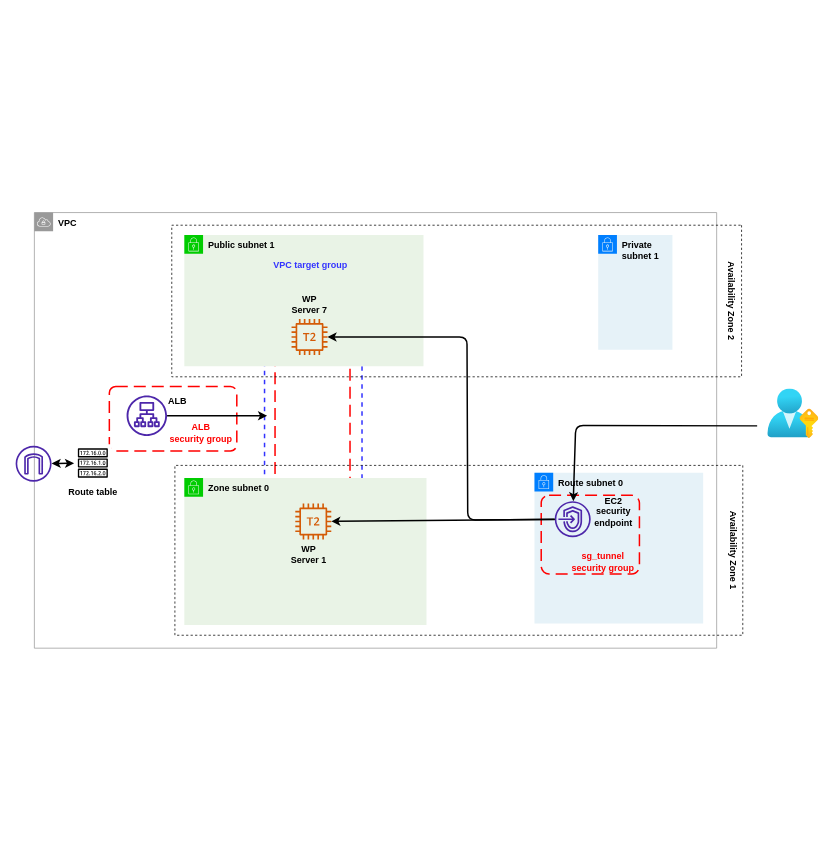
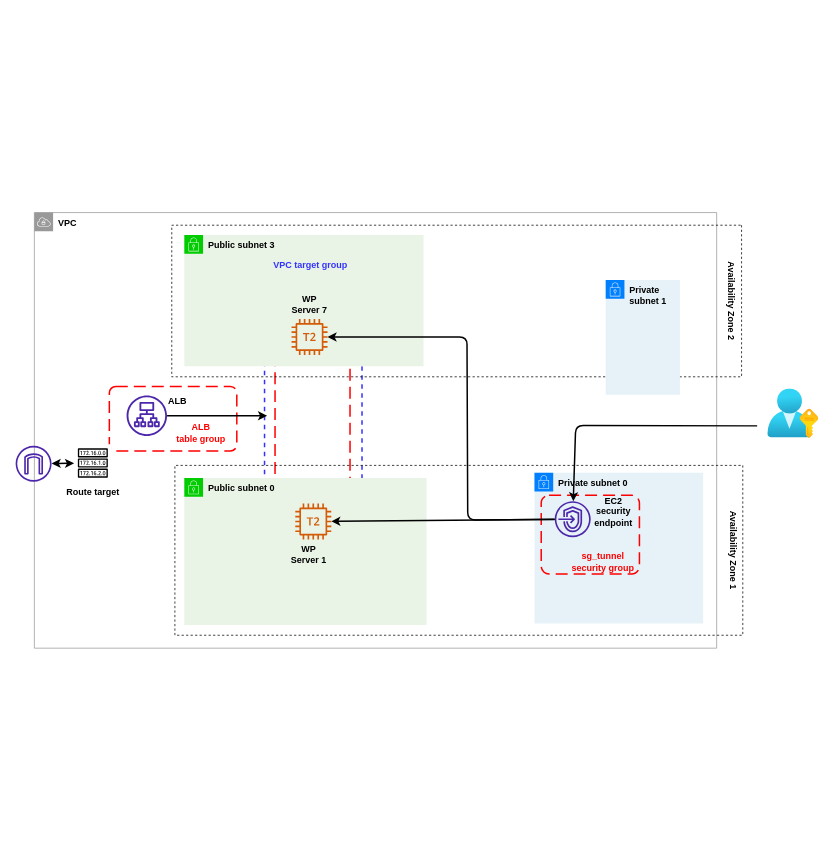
- <mxCell id="16" value="Public subnet 1" style="points=[[0,0],[0.25,0],[0.5,0],[0.75,0],[1,0],[1,0.25],[1,0.5],[1,0.75],[1,1],[0.75,1],[0.5,1],[0.25,1],[0,1],[0,0.75],[0,0.5],[0,0.25]];outlineConnect=0;gradientColor=none;html=1;whiteSpace=wrap;fontSize=12;fontStyle=1;container=1;pointerEvents=0;collapsible=0;recursiveResize=0;shape=mxgraph.aws4.group;grIcon=mxgraph.aws4.group_security_group;grStroke=0;strokeColor=#00CC00;fillColor=#E9F3E6;verticalAlign=top;align=left;spacingLeft=30;fontColor=#000000;dashed=0;" parent="1" vertex="1"><mxGeometry x="245" y="313" width="319" height="175" as="geometry" /></mxCell>
+ <mxCell id="16" value="Public subnet 3" style="points=[[0,0],[0.25,0],[0.5,0],[0.75,0],[1,0],[1,0.25],[1,0.5],[1,0.75],[1,1],[0.75,1],[0.5,1],[0.25,1],[0,1],[0,0.75],[0,0.5],[0,0.25]];outlineConnect=0;gradientColor=none;html=1;whiteSpace=wrap;fontSize=12;fontStyle=1;container=1;pointerEvents=0;collapsible=0;recursiveResize=0;shape=mxgraph.aws4.group;grIcon=mxgraph.aws4.group_security_group;grStroke=0;strokeColor=#00CC00;fillColor=#E9F3E6;verticalAlign=top;align=left;spacingLeft=30;fontColor=#000000;dashed=0;" parent="1" vertex="1"><mxGeometry x="245" y="313" width="319" height="175" as="geometry" /></mxCell>
- <mxCell id="20" value="Private subnet 1" style="points=[[0,0],[0.25,0],[0.5,0],[0.75,0],[1,0],[1,0.25],[1,0.5],[1,0.75],[1,1],[0.75,1],[0.5,1],[0.25,1],[0,1],[0,0.75],[0,0.5],[0,0.25]];outlineConnect=0;gradientColor=none;html=1;whiteSpace=wrap;fontSize=12;fontStyle=1;container=1;pointerEvents=0;collapsible=0;recursiveResize=0;shape=mxgraph.aws4.group;grIcon=mxgraph.aws4.group_security_group;grStroke=0;strokeColor=#007FFF;fillColor=#E6F2F8;verticalAlign=top;align=left;spacingLeft=30;fontColor=#000000;dashed=0;" parent="1" vertex="1"><mxGeometry x="797" y="313" width="99" height="153" as="geometry" /></mxCell>
+ <mxCell id="20" value="Private subnet 1" style="points=[[0,0],[0.25,0],[0.5,0],[0.75,0],[1,0],[1,0.25],[1,0.5],[1,0.75],[1,1],[0.75,1],[0.5,1],[0.25,1],[0,1],[0,0.75],[0,0.5],[0,0.25]];outlineConnect=0;gradientColor=none;html=1;whiteSpace=wrap;fontSize=12;fontStyle=1;container=1;pointerEvents=0;collapsible=0;recursiveResize=0;shape=mxgraph.aws4.group;grIcon=mxgraph.aws4.group_security_group;grStroke=0;strokeColor=#007FFF;fillColor=#E6F2F8;verticalAlign=top;align=left;spacingLeft=30;fontColor=#000000;dashed=0;" parent="1" vertex="1"><mxGeometry x="807" y="373" width="99" height="153" as="geometry" /></mxCell>
- <mxCell id="28" value="ALB&lt;br&gt;security group" style="text;html=1;strokeColor=none;fillColor=none;align=center;verticalAlign=middle;whiteSpace=wrap;rounded=0;fontStyle=1;fontColor=#FF0000;" parent="1" vertex="1"><mxGeometry x="220" y="565" width="95" height="23.75" as="geometry" /></mxCell>
+ <mxCell id="28" value="ALB&lt;br&gt;table group" style="text;html=1;strokeColor=none;fillColor=none;align=center;verticalAlign=middle;whiteSpace=wrap;rounded=0;fontStyle=1;fontColor=#FF0000;" parent="1" vertex="1"><mxGeometry x="220" y="565" width="95" height="23.75" as="geometry" /></mxCell>
- <mxCell id="9" value="Route subnet 0" style="points=[[0,0],[0.25,0],[0.5,0],[0.75,0],[1,0],[1,0.25],[1,0.5],[1,0.75],[1,1],[0.75,1],[0.5,1],[0.25,1],[0,1],[0,0.75],[0,0.5],[0,0.25]];outlineConnect=0;gradientColor=none;html=1;whiteSpace=wrap;fontSize=12;fontStyle=1;container=1;pointerEvents=0;collapsible=0;recursiveResize=0;shape=mxgraph.aws4.group;grIcon=mxgraph.aws4.group_security_group;grStroke=0;strokeColor=#007FFF;fillColor=#E6F2F8;verticalAlign=top;align=left;spacingLeft=30;fontColor=#000000;dashed=0;" parent="1" vertex="1"><mxGeometry x="712" y="630" width="225" height="201" as="geometry" /></mxCell>
+ <mxCell id="9" value="Private subnet 0" style="points=[[0,0],[0.25,0],[0.5,0],[0.75,0],[1,0],[1,0.25],[1,0.5],[1,0.75],[1,1],[0.75,1],[0.5,1],[0.25,1],[0,1],[0,0.75],[0,0.5],[0,0.25]];outlineConnect=0;gradientColor=none;html=1;whiteSpace=wrap;fontSize=12;fontStyle=1;container=1;pointerEvents=0;collapsible=0;recursiveResize=0;shape=mxgraph.aws4.group;grIcon=mxgraph.aws4.group_security_group;grStroke=0;strokeColor=#007FFF;fillColor=#E6F2F8;verticalAlign=top;align=left;spacingLeft=30;fontColor=#000000;dashed=0;" parent="1" vertex="1"><mxGeometry x="712" y="630" width="225" height="201" as="geometry" /></mxCell>
- <mxCell id="6" value="Zone subnet 0" style="points=[[0,0],[0.25,0],[0.5,0],[0.75,0],[1,0],[1,0.25],[1,0.5],[1,0.75],[1,1],[0.75,1],[0.5,1],[0.25,1],[0,1],[0,0.75],[0,0.5],[0,0.25]];outlineConnect=0;gradientColor=none;html=1;whiteSpace=wrap;fontSize=12;fontStyle=1;container=1;pointerEvents=0;collapsible=0;recursiveResize=0;shape=mxgraph.aws4.group;grIcon=mxgraph.aws4.group_security_group;grStroke=0;strokeColor=#00CC00;fillColor=#E9F3E6;verticalAlign=top;align=left;spacingLeft=30;fontColor=#000000;dashed=0;" parent="1" vertex="1"><mxGeometry x="245" y="637" width="323" height="196" as="geometry" /></mxCell>
+ <mxCell id="6" value="Public subnet 0" style="points=[[0,0],[0.25,0],[0.5,0],[0.75,0],[1,0],[1,0.25],[1,0.5],[1,0.75],[1,1],[0.75,1],[0.5,1],[0.25,1],[0,1],[0,0.75],[0,0.5],[0,0.25]];outlineConnect=0;gradientColor=none;html=1;whiteSpace=wrap;fontSize=12;fontStyle=1;container=1;pointerEvents=0;collapsible=0;recursiveResize=0;shape=mxgraph.aws4.group;grIcon=mxgraph.aws4.group_security_group;grStroke=0;strokeColor=#00CC00;fillColor=#E9F3E6;verticalAlign=top;align=left;spacingLeft=30;fontColor=#000000;dashed=0;" parent="1" vertex="1"><mxGeometry x="245" y="637" width="323" height="196" as="geometry" /></mxCell>
- <mxCell id="21" value="Route table" style="sketch=0;outlineConnect=0;fontColor=#000000;gradientColor=none;strokeColor=#000000;fillColor=#ffffff;dashed=0;verticalLabelPosition=bottom;verticalAlign=top;align=center;html=1;fontSize=12;fontStyle=1;aspect=fixed;shape=mxgraph.aws4.resourceIcon;resIcon=mxgraph.aws4.route_table;" parent="1" vertex="1"><mxGeometry x="98" y="592" width="50" height="50" as="geometry" /></mxCell>
+ <mxCell id="21" value="Route target" style="sketch=0;outlineConnect=0;fontColor=#000000;gradientColor=none;strokeColor=#000000;fillColor=#ffffff;dashed=0;verticalLabelPosition=bottom;verticalAlign=top;align=center;html=1;fontSize=12;fontStyle=1;aspect=fixed;shape=mxgraph.aws4.resourceIcon;resIcon=mxgraph.aws4.route_table;" parent="1" vertex="1"><mxGeometry x="98" y="592" width="50" height="50" as="geometry" /></mxCell>
